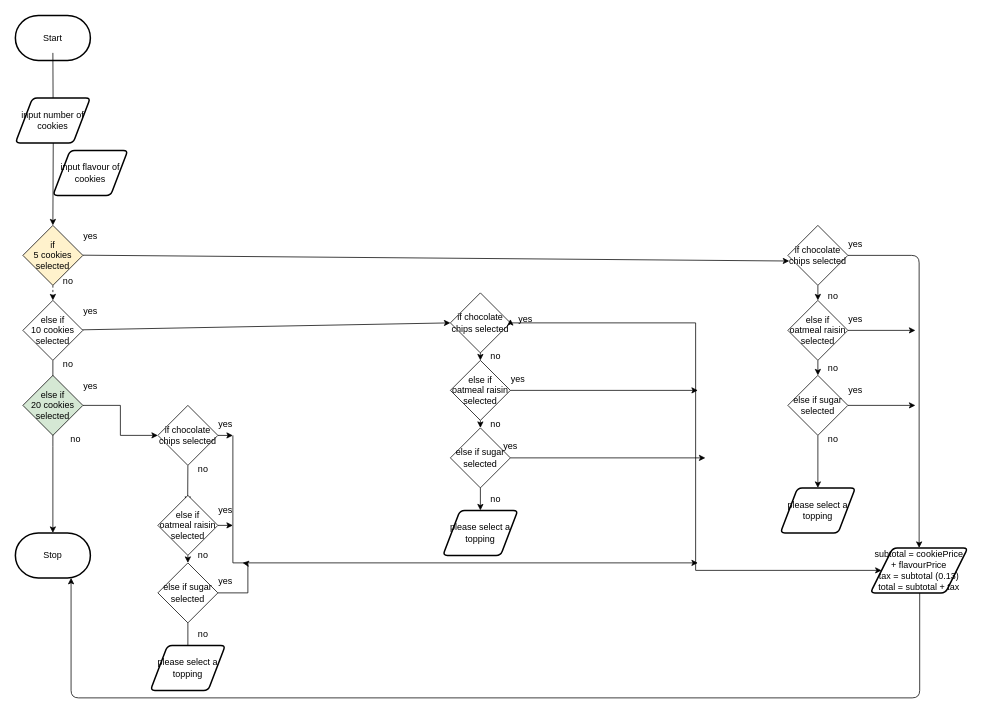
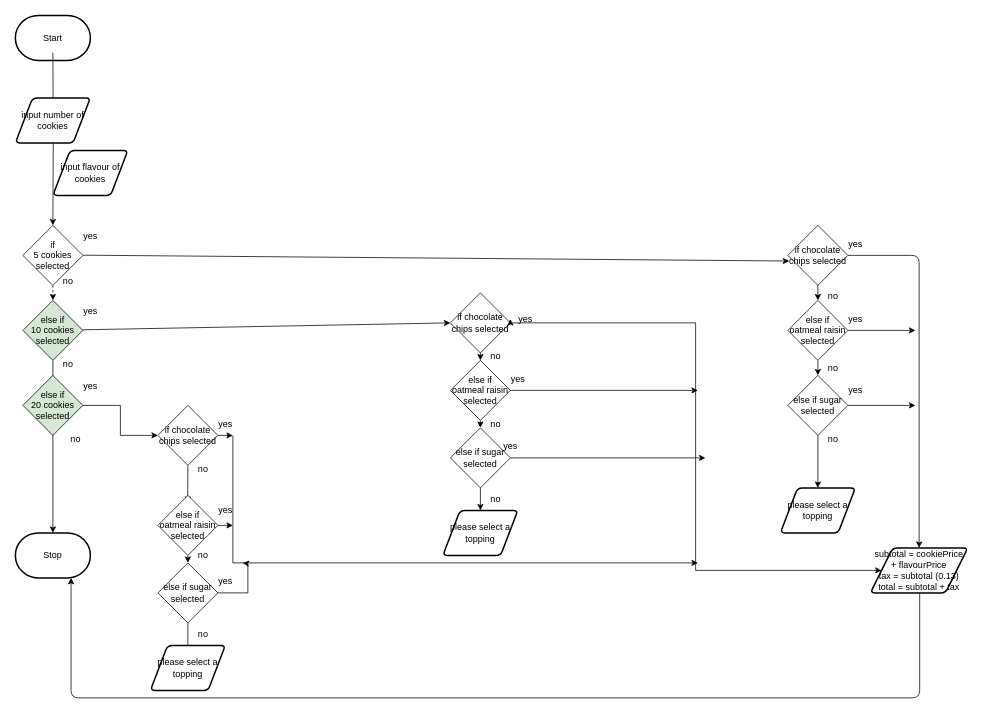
- <mxCell id="24" value="if&lt;div&gt;5 cookies selected&lt;/div&gt;" style="rhombus;whiteSpace=wrap;html=1;fillColor=#fff2cc;" vertex="1" parent="1"><mxGeometry x="30" y="300" width="80" height="80" as="geometry" /></mxCell>
+ <mxCell id="24" value="if&lt;div&gt;5 cookies selected&lt;/div&gt;" style="rhombus;whiteSpace=wrap;html=1;" vertex="1" parent="1"><mxGeometry x="30" y="300" width="80" height="80" as="geometry" /></mxCell>
- <mxCell id="22" value="else if&lt;div&gt;10 cookies selected&lt;/div&gt;" style="rhombus;whiteSpace=wrap;html=1;" vertex="1" parent="1"><mxGeometry x="30" y="400" width="80" height="80" as="geometry" /></mxCell>
+ <mxCell id="22" value="else if&lt;div&gt;10 cookies selected&lt;/div&gt;" style="rhombus;whiteSpace=wrap;html=1;fillColor=#d5e8d4;" vertex="1" parent="1"><mxGeometry x="30" y="400" width="80" height="80" as="geometry" /></mxCell>
